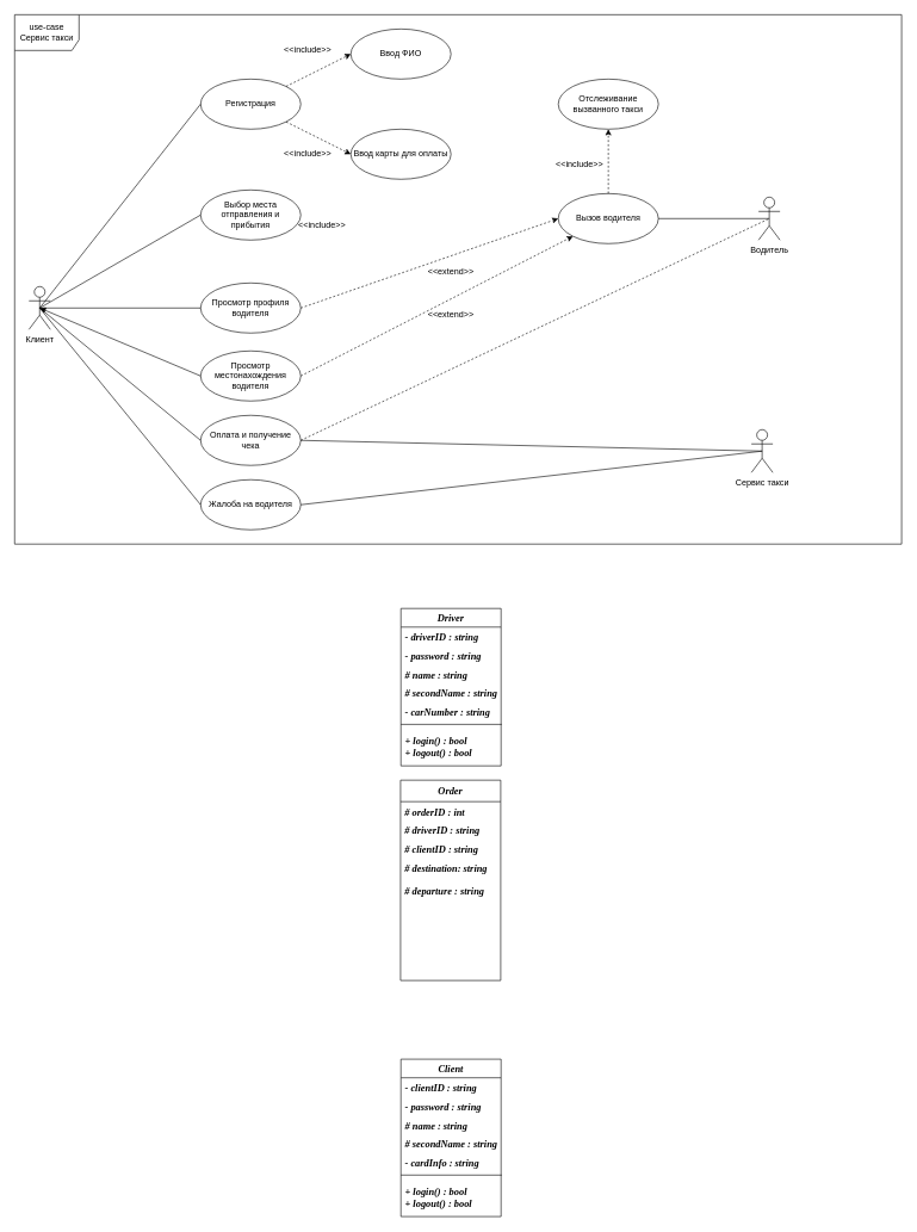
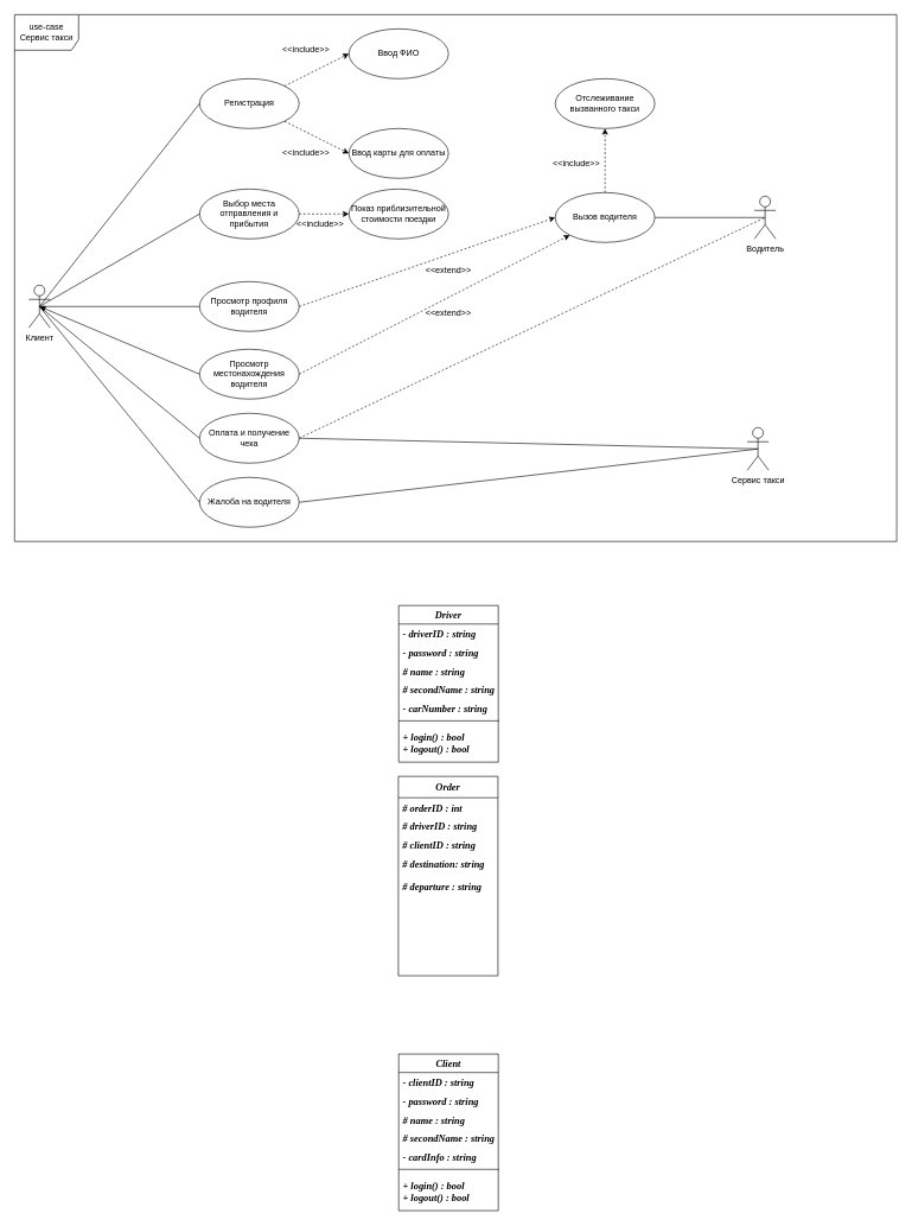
+ <mxCell id="6" value="" style="endArrow=classic;html=1;dashed=1;entryX=0;entryY=0.5;entryDx=0;entryDy=0;exitX=1;exitY=0.5;exitDx=0;exitDy=0;" edge="1" parent="1" source="14" target="15"><mxGeometry width="50" height="50" relative="1" as="geometry"><mxPoint x="340" y="450" as="sourcePoint" /><mxPoint x="340" y="520" as="targetPoint" /></mxGeometry></mxCell>
+ <mxCell id="15" value="Показ приблизительной стоимости поездки" style="ellipse;whiteSpace=wrap;html=1;" vertex="1" parent="1"><mxGeometry x="490" y="265" width="140" height="70" as="geometry" /></mxCell>
